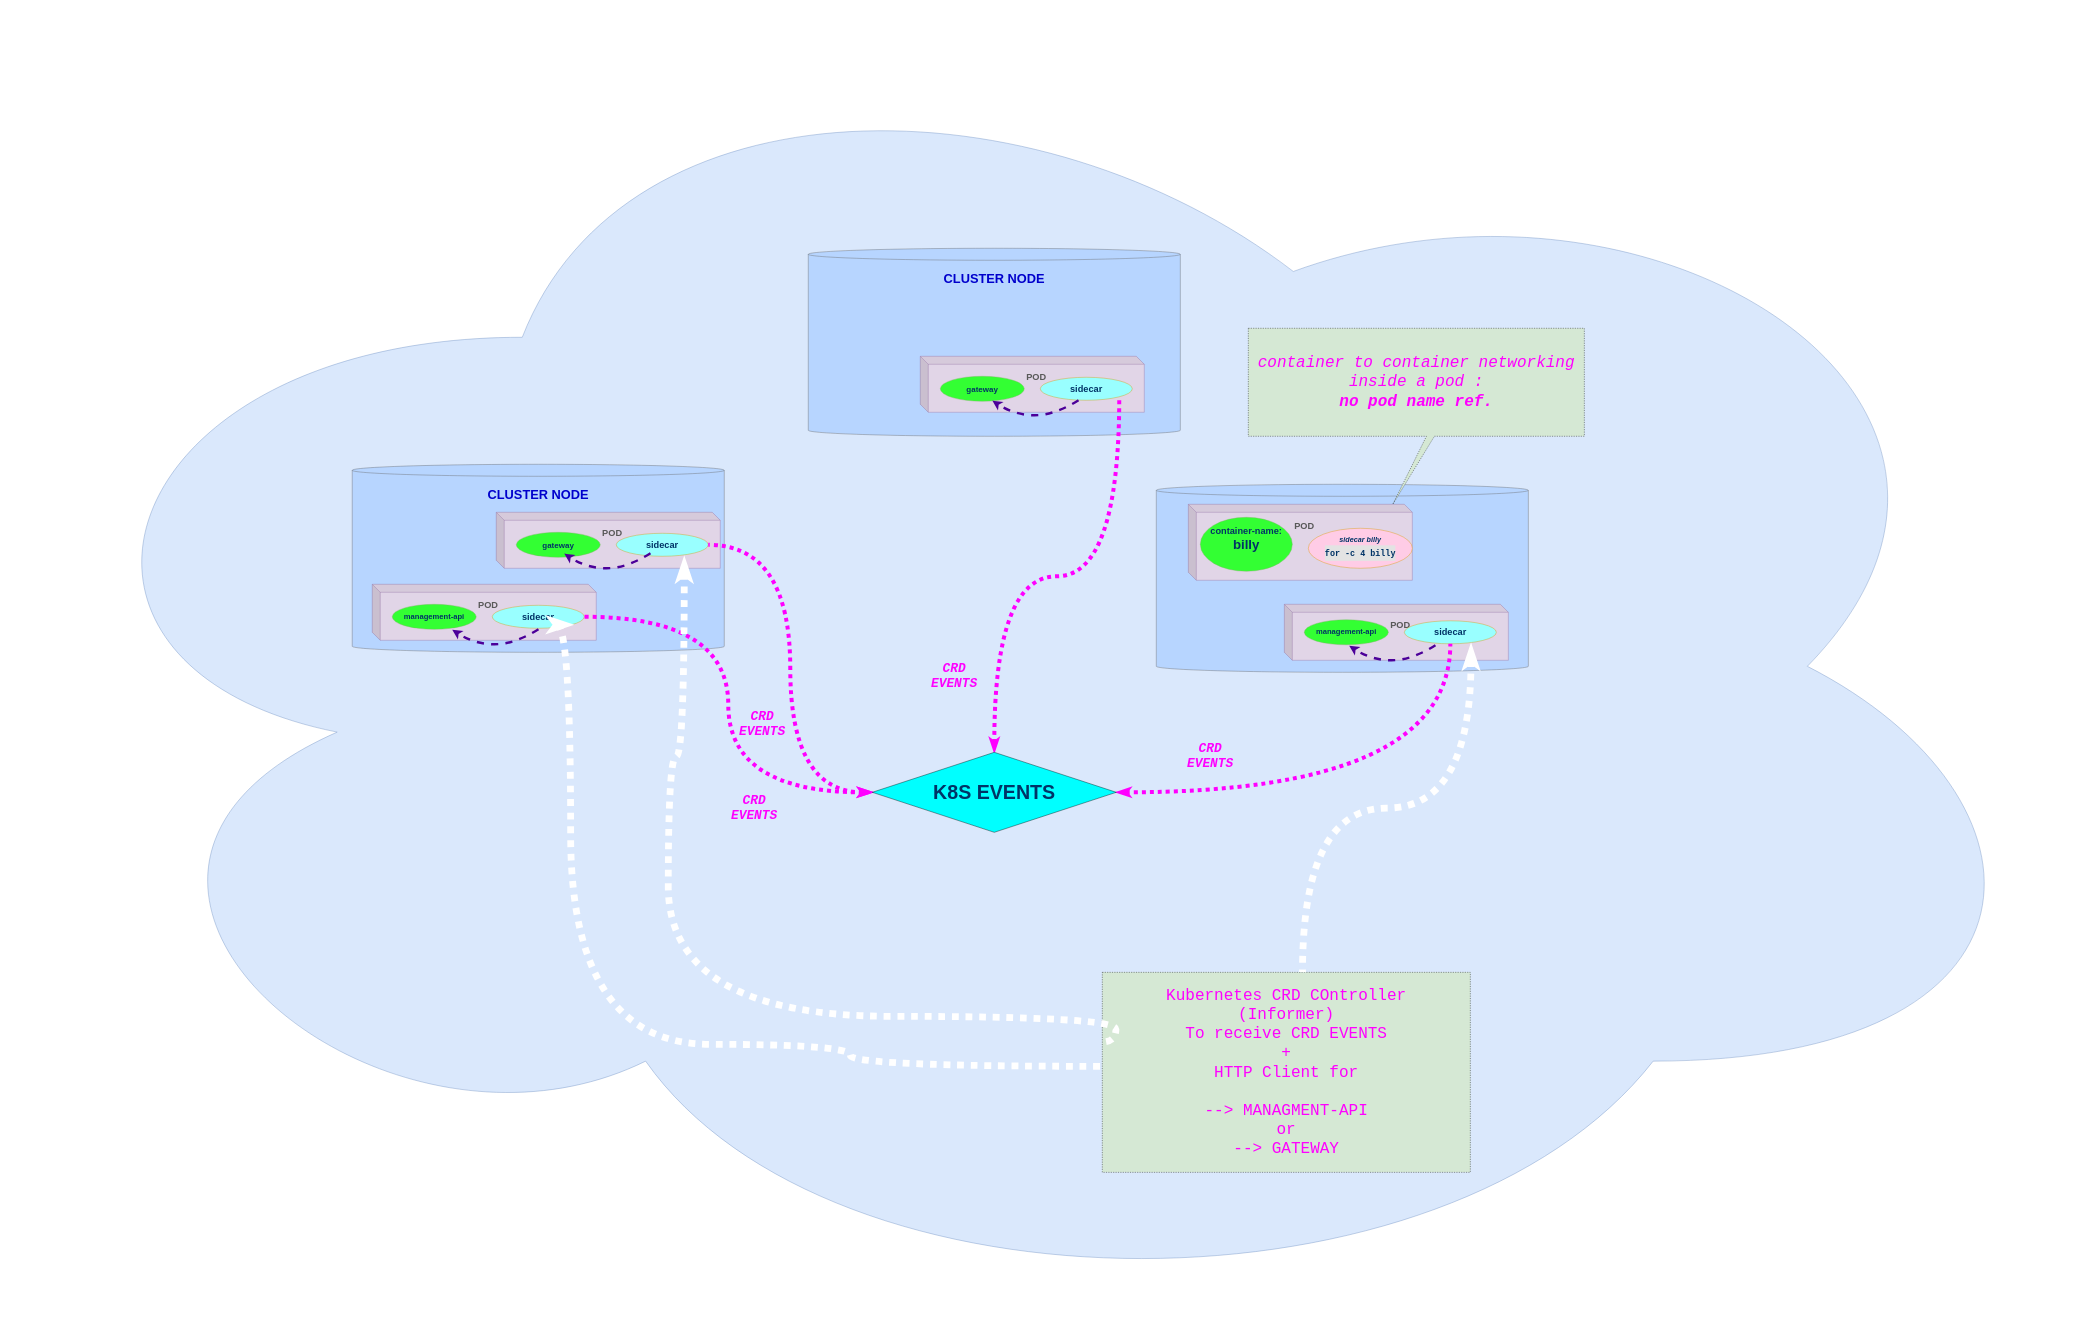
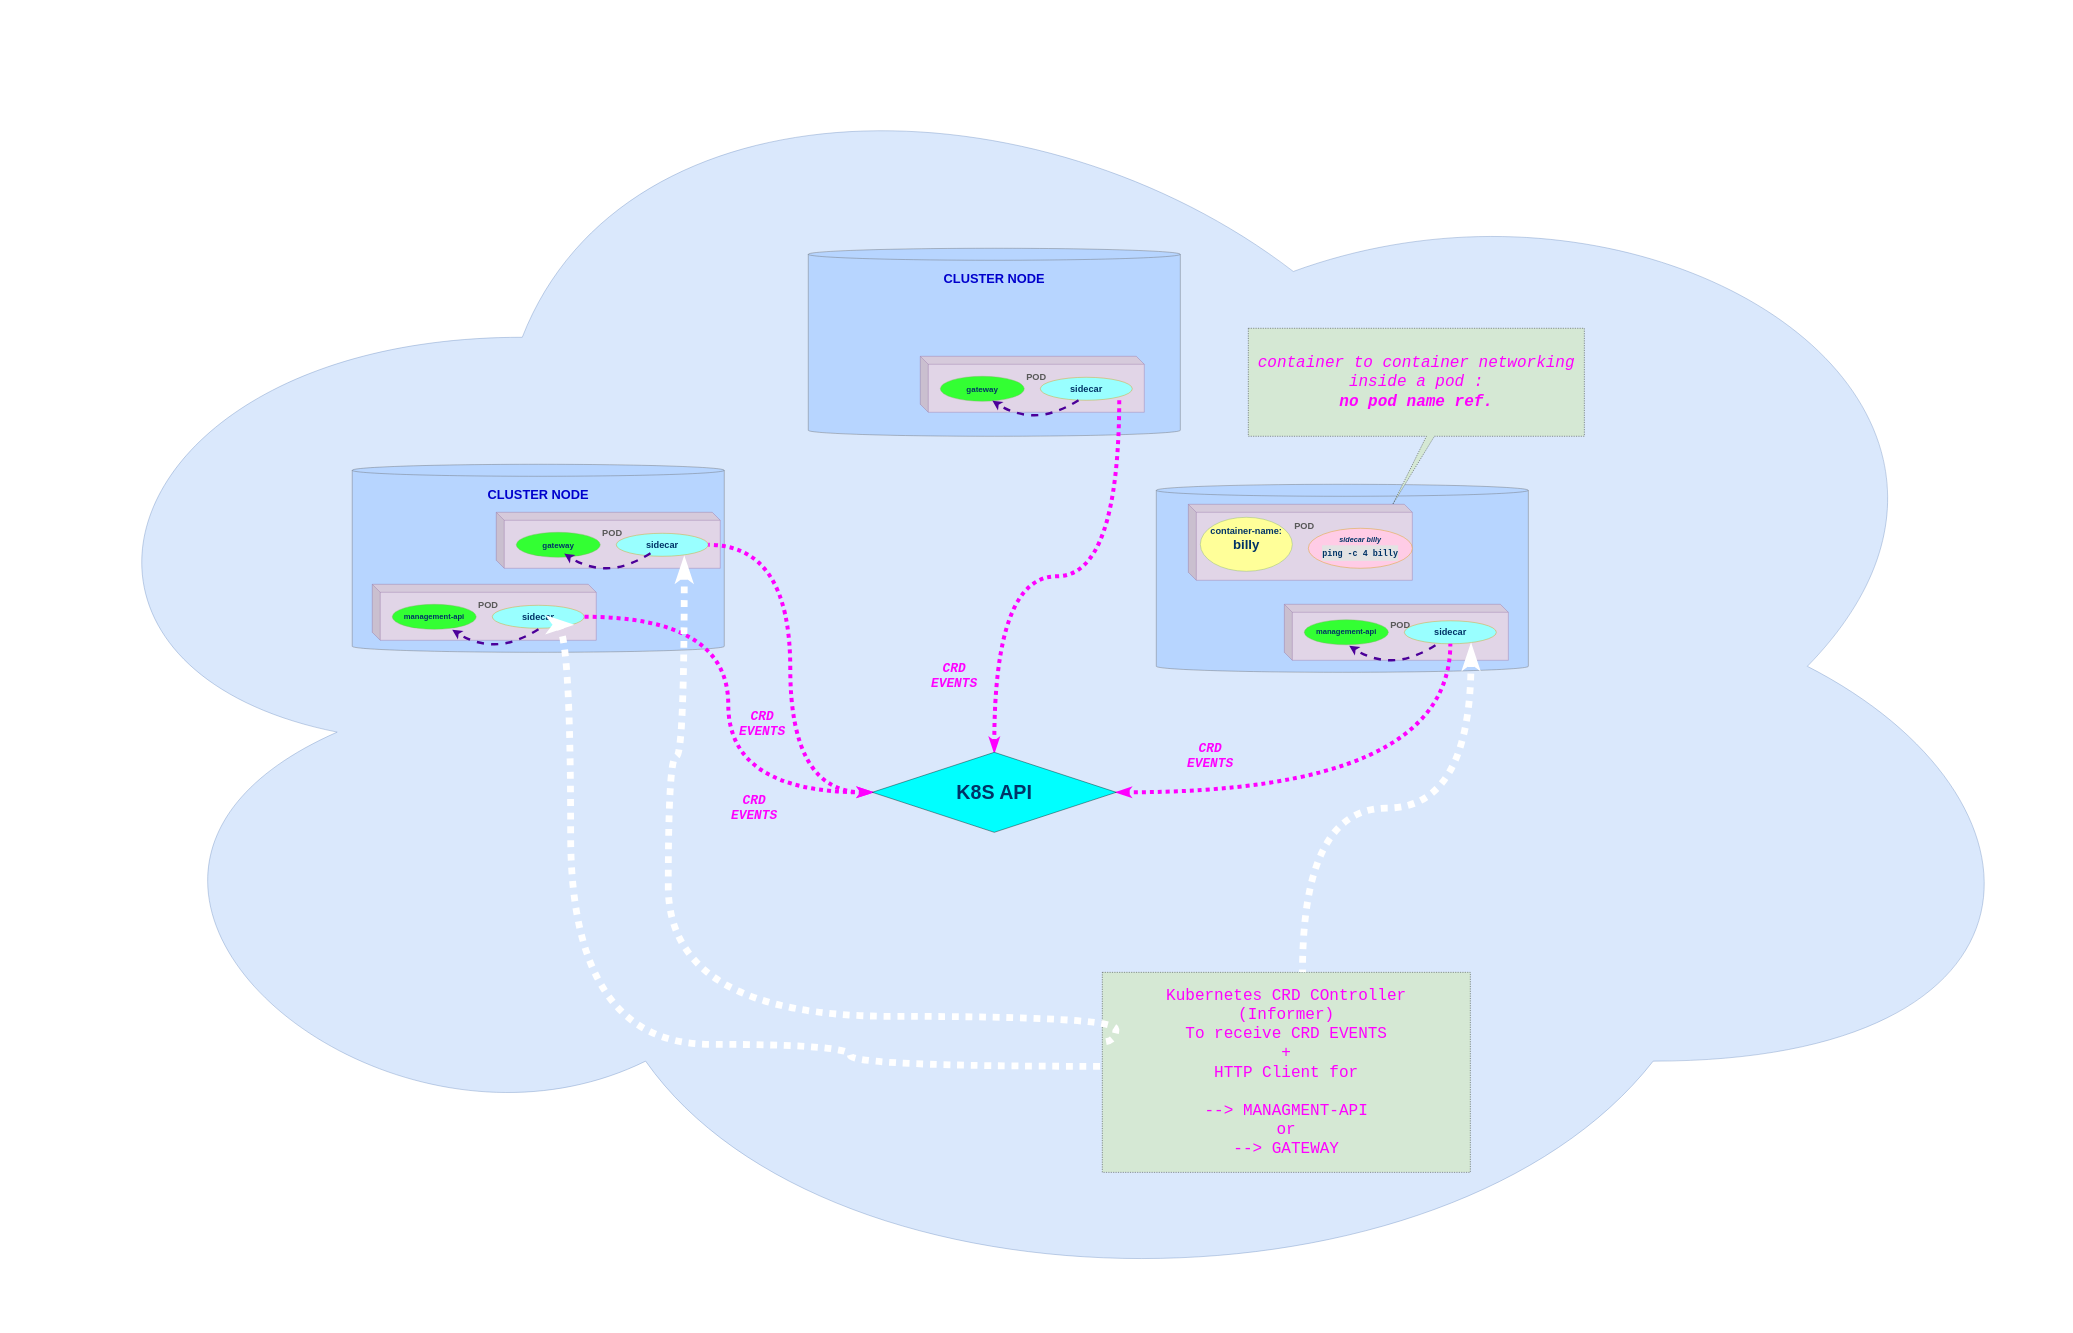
- <mxCell id="25" value="&lt;div style=&quot;font-size: 23px&quot;&gt;&lt;font style=&quot;font-size: 23px&quot; color=&quot;#003366&quot;&gt;&lt;b&gt;container-name: &lt;font style=&quot;font-size: 33px&quot;&gt;billy&lt;/font&gt;&lt;/b&gt;&lt;/font&gt;&lt;/div&gt;&lt;div style=&quot;font-size: 23px&quot;&gt;&lt;font style=&quot;font-size: 23px&quot; color=&quot;#003366&quot;&gt;&lt;b&gt;&lt;br&gt;&lt;/b&gt;&lt;/font&gt;&lt;/div&gt;" style="ellipse;whiteSpace=wrap;html=1;strokeColor=#82b366;fontColor=#99FFCC;fillColor=#33ff33;" vertex="1" parent="1"><mxGeometry x="3000" y="1292.5" width="230" height="135" as="geometry" /></mxCell>
+ <mxCell id="25" value="&lt;div style=&quot;font-size: 23px&quot;&gt;&lt;font style=&quot;font-size: 23px&quot; color=&quot;#003366&quot;&gt;&lt;b&gt;container-name: &lt;font style=&quot;font-size: 33px&quot;&gt;billy&lt;/font&gt;&lt;/b&gt;&lt;/font&gt;&lt;/div&gt;&lt;div style=&quot;font-size: 23px&quot;&gt;&lt;font style=&quot;font-size: 23px&quot; color=&quot;#003366&quot;&gt;&lt;b&gt;&lt;br&gt;&lt;/b&gt;&lt;/font&gt;&lt;/div&gt;" style="ellipse;whiteSpace=wrap;html=1;strokeColor=#82b366;fontColor=#99FFCC;fillColor=#FFFF99;" vertex="1" parent="1"><mxGeometry x="3000" y="1292.5" width="230" height="135" as="geometry" /></mxCell>
- <mxCell id="26" value="&lt;font style=&quot;font-size: 21px&quot;&gt;for -c 4 billy&lt;/font&gt;" style="text;html=1;strokeColor=none;fillColor=none;align=center;verticalAlign=middle;whiteSpace=wrap;rounded=0;fontSize=32;fontColor=#003366;labelBackgroundColor=#E3E3E3;fontFamily=Courier New;fontStyle=1" vertex="1" parent="1"><mxGeometry x="3280" y="1361.87" width="240" height="40.63" as="geometry" /></mxCell>
+ <mxCell id="26" value="&lt;font style=&quot;font-size: 21px&quot;&gt;ping -c 4 billy&lt;/font&gt;" style="text;html=1;strokeColor=none;fillColor=none;align=center;verticalAlign=middle;whiteSpace=wrap;rounded=0;fontSize=32;fontColor=#003366;labelBackgroundColor=#E3E3E3;fontFamily=Courier New;fontStyle=1" vertex="1" parent="1"><mxGeometry x="3280" y="1361.87" width="240" height="40.63" as="geometry" /></mxCell>
- <mxCell id="22" value="&lt;font size=&quot;1&quot;&gt;&lt;b style=&quot;font-size: 49px&quot;&gt;K8S EVENTS&lt;/b&gt;&lt;/font&gt;" style="rhombus;whiteSpace=wrap;html=1;fontSize=32;fontColor=#003366;fillColor=#00FFFF;" vertex="1" parent="1"><mxGeometry x="2180" y="1880" width="610" height="200" as="geometry" /></mxCell>
+ <mxCell id="22" value="&lt;font size=&quot;1&quot;&gt;&lt;b style=&quot;font-size: 49px&quot;&gt;K8S API&lt;/b&gt;&lt;/font&gt;" style="rhombus;whiteSpace=wrap;html=1;fontSize=32;fontColor=#003366;fillColor=#00FFFF;" vertex="1" parent="1"><mxGeometry x="2180" y="1880" width="610" height="200" as="geometry" /></mxCell>
